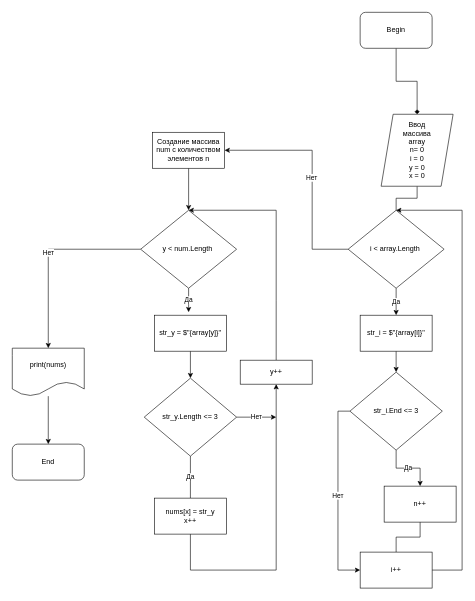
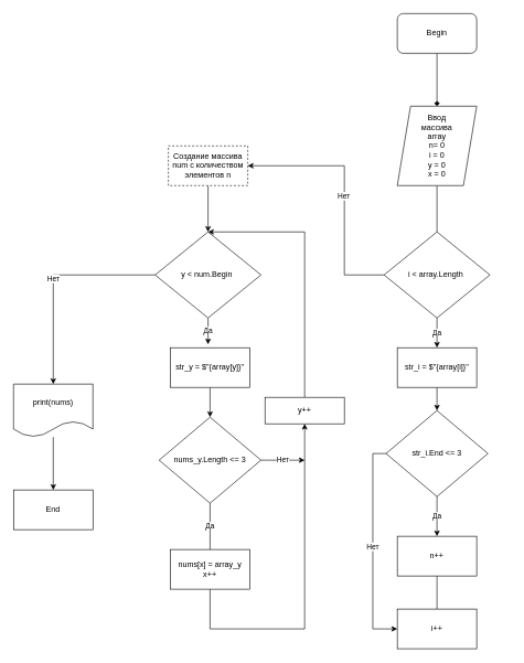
- <mxCell id="19" value="Создание массива&lt;br&gt;num c количеством&lt;br&gt;элементов n" style="rounded=0;whiteSpace=wrap;html=1;" vertex="1" parent="1"><mxGeometry x="254" y="220" width="120" height="60" as="geometry" /></mxCell>
+ <mxCell id="19" value="Создание массива&lt;br&gt;num c количеством&lt;br&gt;элементов n" style="rounded=0;whiteSpace=wrap;html=1;dashed=1;" vertex="1" parent="1"><mxGeometry x="254" y="220" width="120" height="60" as="geometry" /></mxCell>
- <mxCell id="6" value="Ввод&lt;br&gt;массива&lt;br&gt;array&lt;br&gt;n= 0&lt;br&gt;i = 0&lt;br&gt;y = 0&lt;br&gt;x = 0" style="shape=parallelogram;perimeter=parallelogramPerimeter;whiteSpace=wrap;html=1;fixedSize=1;" vertex="1" parent="1"><mxGeometry x="635" y="190" width="120" height="120" as="geometry" /></mxCell>
+ <mxCell id="6" value="Ввод&lt;br&gt;массива&lt;br&gt;array&lt;br&gt;n= 0&lt;br&gt;i = 0&lt;br&gt;y = 0&lt;br&gt;x = 0" style="shape=parallelogram;perimeter=parallelogramPerimeter;whiteSpace=wrap;html=1;fixedSize=1;" vertex="1" parent="1"><mxGeometry x="600" y="160" width="120" height="120" as="geometry" /></mxCell>
- <mxCell id="32" style="edgeStyle=orthogonalEdgeStyle;rounded=0;orthogonalLoop=1;jettySize=auto;html=1;exitX=1;exitY=0.5;exitDx=0;exitDy=0;entryX=0.5;entryY=0;entryDx=0;entryDy=0;" edge="1" parent="1" source="33" target="10"><mxGeometry relative="1" as="geometry"><Array as="points"><mxPoint x="770" y="950" /><mxPoint x="770" y="350" /></Array></mxGeometry></mxCell>
- <mxCell id="17" value="y &amp;lt; num.Length&amp;nbsp;" style="rhombus;whiteSpace=wrap;html=1;" vertex="1" parent="1"><mxGeometry x="234" y="350" width="160" height="130" as="geometry" /></mxCell>
+ <mxCell id="17" value="y &amp;lt; num.Begin&amp;nbsp;" style="rhombus;whiteSpace=wrap;html=1;" vertex="1" parent="1"><mxGeometry x="234" y="350" width="160" height="130" as="geometry" /></mxCell>
- <mxCell id="21" value="str_y.Length &amp;lt;= 3" style="rhombus;whiteSpace=wrap;html=1;" vertex="1" parent="1"><mxGeometry x="240" y="630" width="154" height="130" as="geometry" /></mxCell>
+ <mxCell id="21" value="nums_y.Length &amp;lt;= 3" style="rhombus;whiteSpace=wrap;html=1;" vertex="1" parent="1"><mxGeometry x="240" y="630" width="154" height="130" as="geometry" /></mxCell>
- <mxCell id="13" value="End" style="rounded=1;whiteSpace=wrap;html=1;" vertex="1" parent="1"><mxGeometry x="20" y="740" width="120" height="60" as="geometry" /></mxCell>
+ <mxCell id="13" value="End" style="whiteSpace=wrap;html=1;rounded=0;" vertex="1" parent="1"><mxGeometry x="20" y="740" width="120" height="60" as="geometry" /></mxCell>
- <mxCell id="28" value="n++&lt;br&gt;" style="rounded=0;whiteSpace=wrap;html=1;" vertex="1" parent="1"><mxGeometry x="640" y="810" width="120" height="60" as="geometry" /></mxCell>
+ <mxCell id="28" value="n++&lt;br&gt;" style="rounded=0;whiteSpace=wrap;html=1;" vertex="1" parent="1"><mxGeometry x="600" y="810" width="120" height="60" as="geometry" /></mxCell>
- <mxCell id="23" value="nums[x] = str_y&lt;br&gt;x++" style="rounded=0;whiteSpace=wrap;html=1;" vertex="1" parent="1"><mxGeometry x="257" y="830" width="120" height="60" as="geometry" /></mxCell>
+ <mxCell id="23" value="nums[x] = array_y&lt;br&gt;x++" style="rounded=0;whiteSpace=wrap;html=1;" vertex="1" parent="1"><mxGeometry x="257" y="830" width="120" height="60" as="geometry" /></mxCell>
